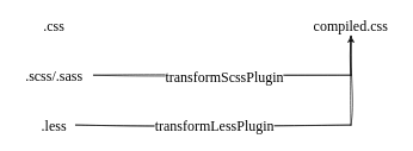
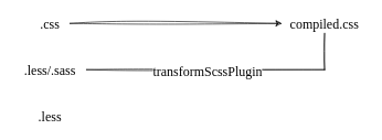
+ <mxCell id="2" style="edgeStyle=orthogonalEdgeStyle;rounded=0;sketch=1;hachureGap=4;jiggle=2;curveFitting=1;orthogonalLoop=1;jettySize=auto;html=1;exitX=1;exitY=0.5;exitDx=0;exitDy=0;entryX=0;entryY=0.5;entryDx=0;entryDy=0;fontFamily=Architects Daughter;fontSource=https%3A%2F%2Ffonts.googleapis.com%2Fcss%3Ffamily%3DArchitects%2BDaughter;fontSize=16;" edge="1" parent="1" source="3" target="4"><mxGeometry relative="1" as="geometry" /></mxCell>
- <mxCell id="7" value="&lt;font face=&quot;Comic Sans MS&quot;&gt;.scss/.sass&lt;/font&gt;" style="text;html=1;strokeColor=none;fillColor=none;align=center;verticalAlign=middle;whiteSpace=wrap;rounded=0;fontSize=20;fontFamily=Architects Daughter;" vertex="1" parent="1"><mxGeometry x="20" y="90" width="110" height="30" as="geometry" /></mxCell>
+ <mxCell id="7" value="&lt;font face=&quot;Comic Sans MS&quot;&gt;.less/.sass&lt;/font&gt;" style="text;html=1;strokeColor=none;fillColor=none;align=center;verticalAlign=middle;whiteSpace=wrap;rounded=0;fontSize=20;fontFamily=Architects Daughter;" vertex="1" parent="1"><mxGeometry x="20" y="90" width="110" height="30" as="geometry" /></mxCell>
- <mxCell id="8" style="edgeStyle=orthogonalEdgeStyle;rounded=0;sketch=1;hachureGap=4;jiggle=2;curveFitting=1;orthogonalLoop=1;jettySize=auto;html=1;exitX=1;exitY=0.5;exitDx=0;exitDy=0;entryX=0.5;entryY=1;entryDx=0;entryDy=0;fontFamily=Architects Daughter;fontSource=https%3A%2F%2Ffonts.googleapis.com%2Fcss%3Ffamily%3DArchitects%2BDaughter;fontSize=16;" edge="1" parent="1" source="10" target="4"><mxGeometry relative="1" as="geometry" /></mxCell>
- <mxCell id="9" value="&lt;font face=&quot;Comic Sans MS&quot;&gt;transformLessPlugin&lt;/font&gt;" style="edgeLabel;html=1;align=center;verticalAlign=middle;resizable=0;points=[];fontSize=20;fontFamily=Architects Daughter;" vertex="1" connectable="0" parent="8"><mxGeometry x="-0.243" relative="1" as="geometry"><mxPoint as="offset" /></mxGeometry></mxCell>
